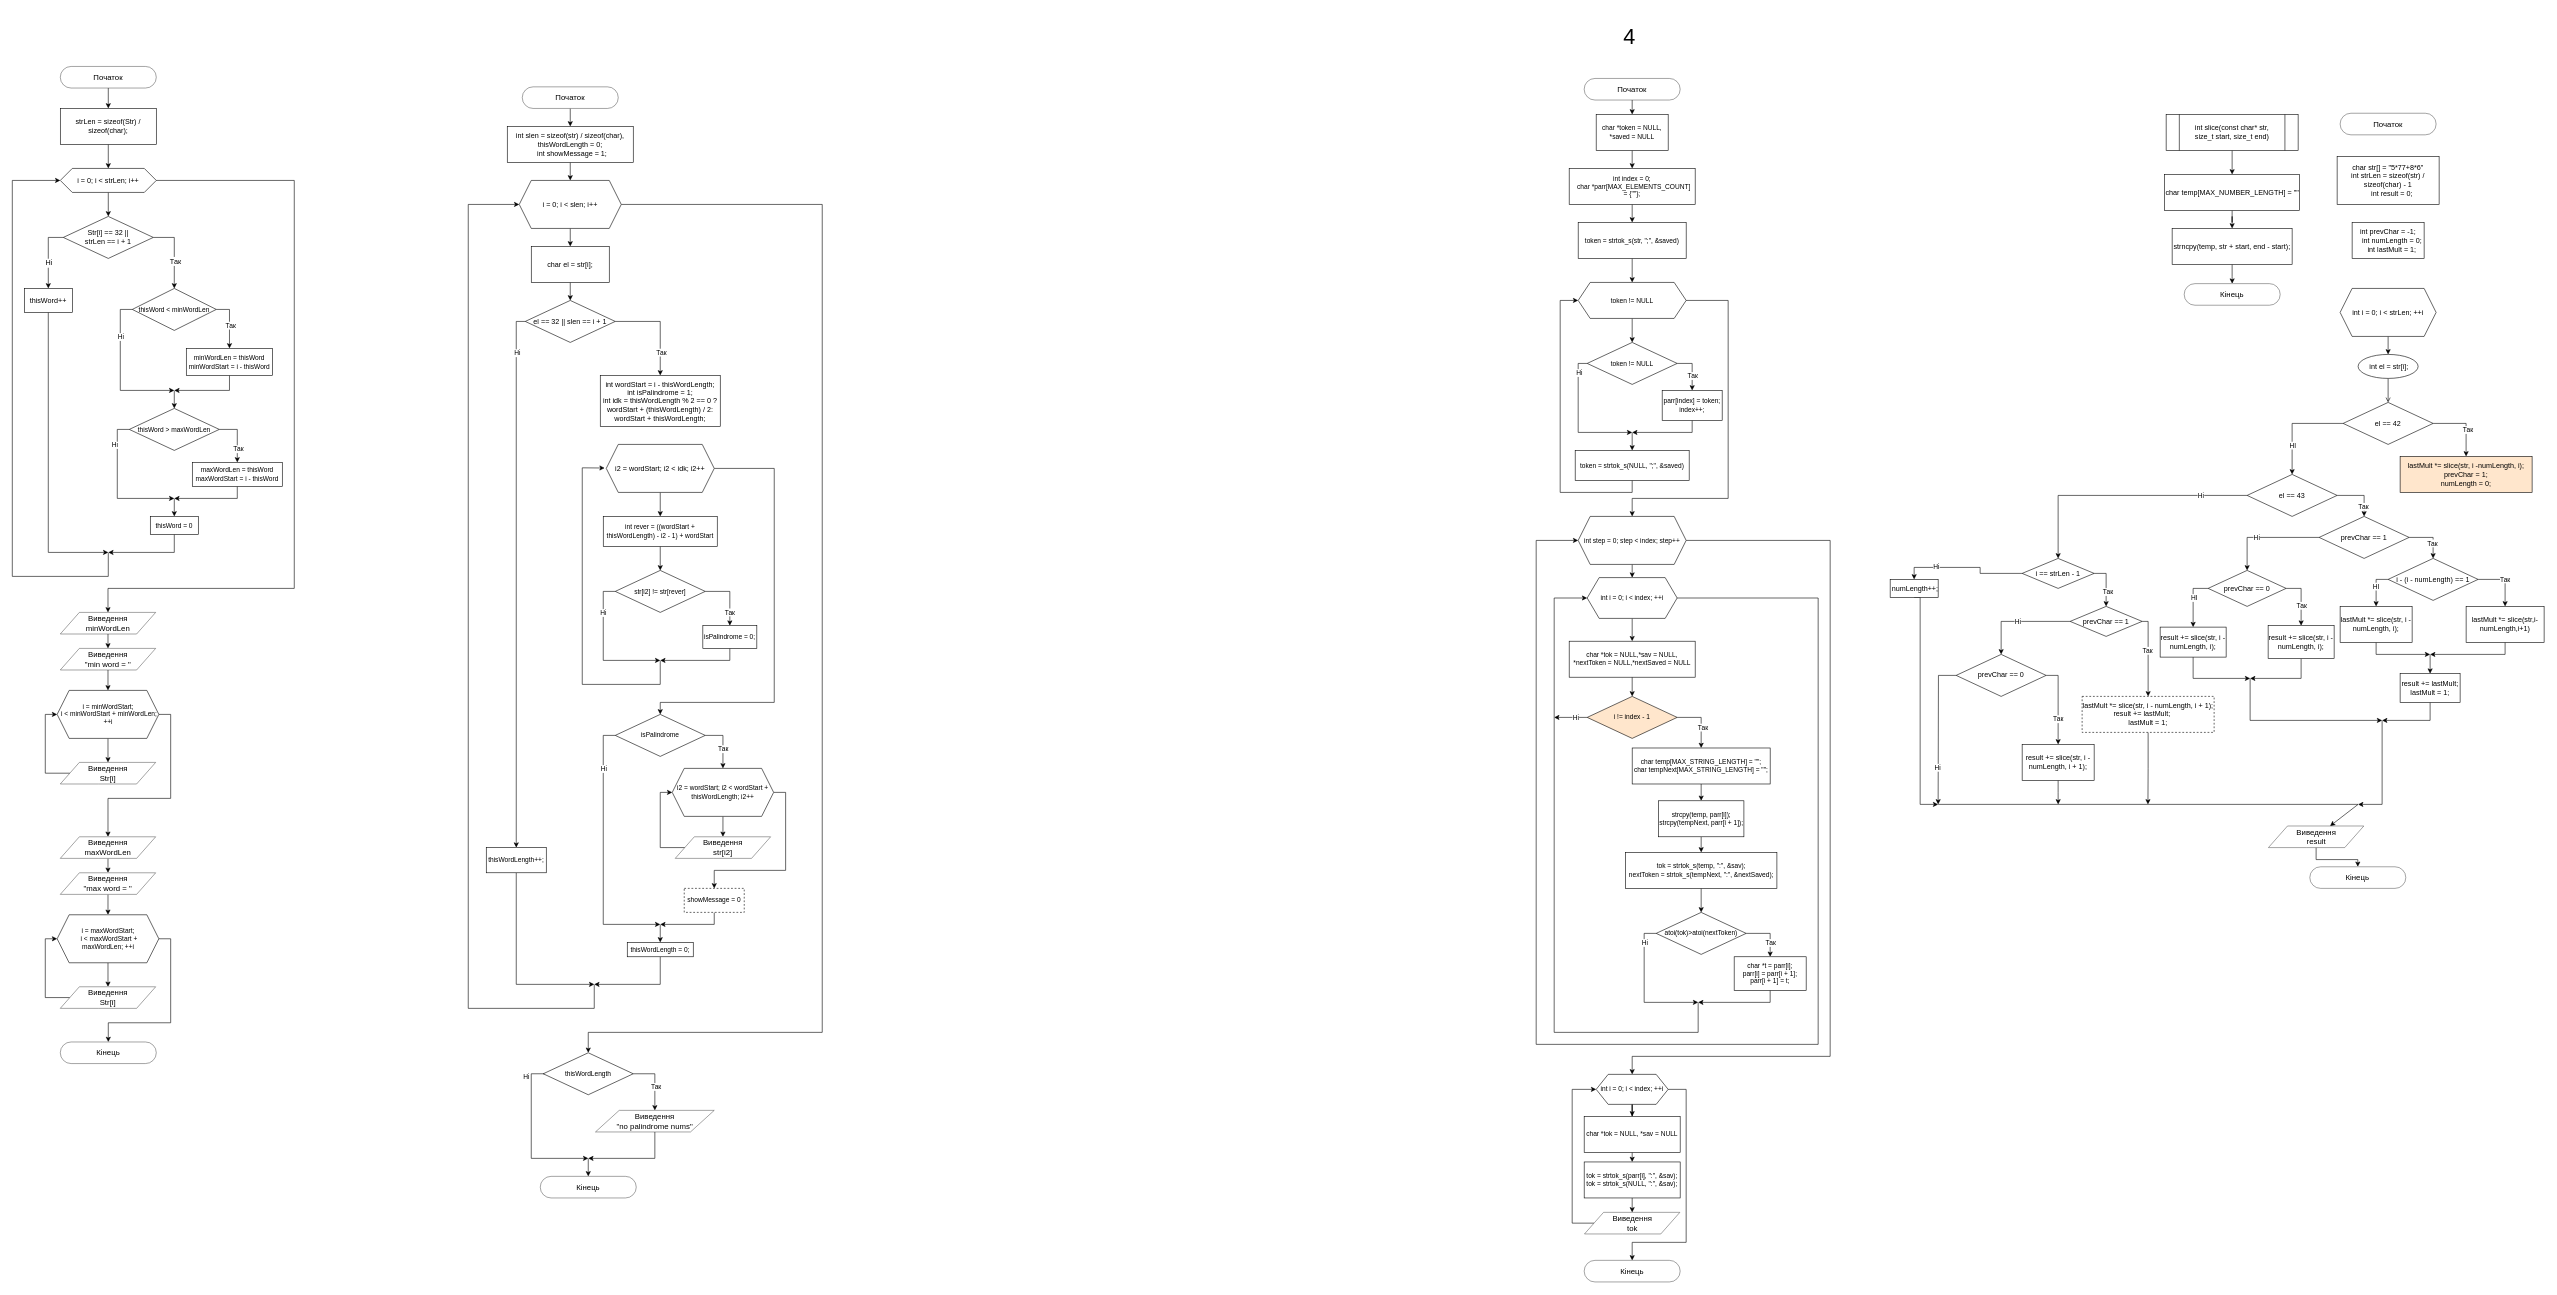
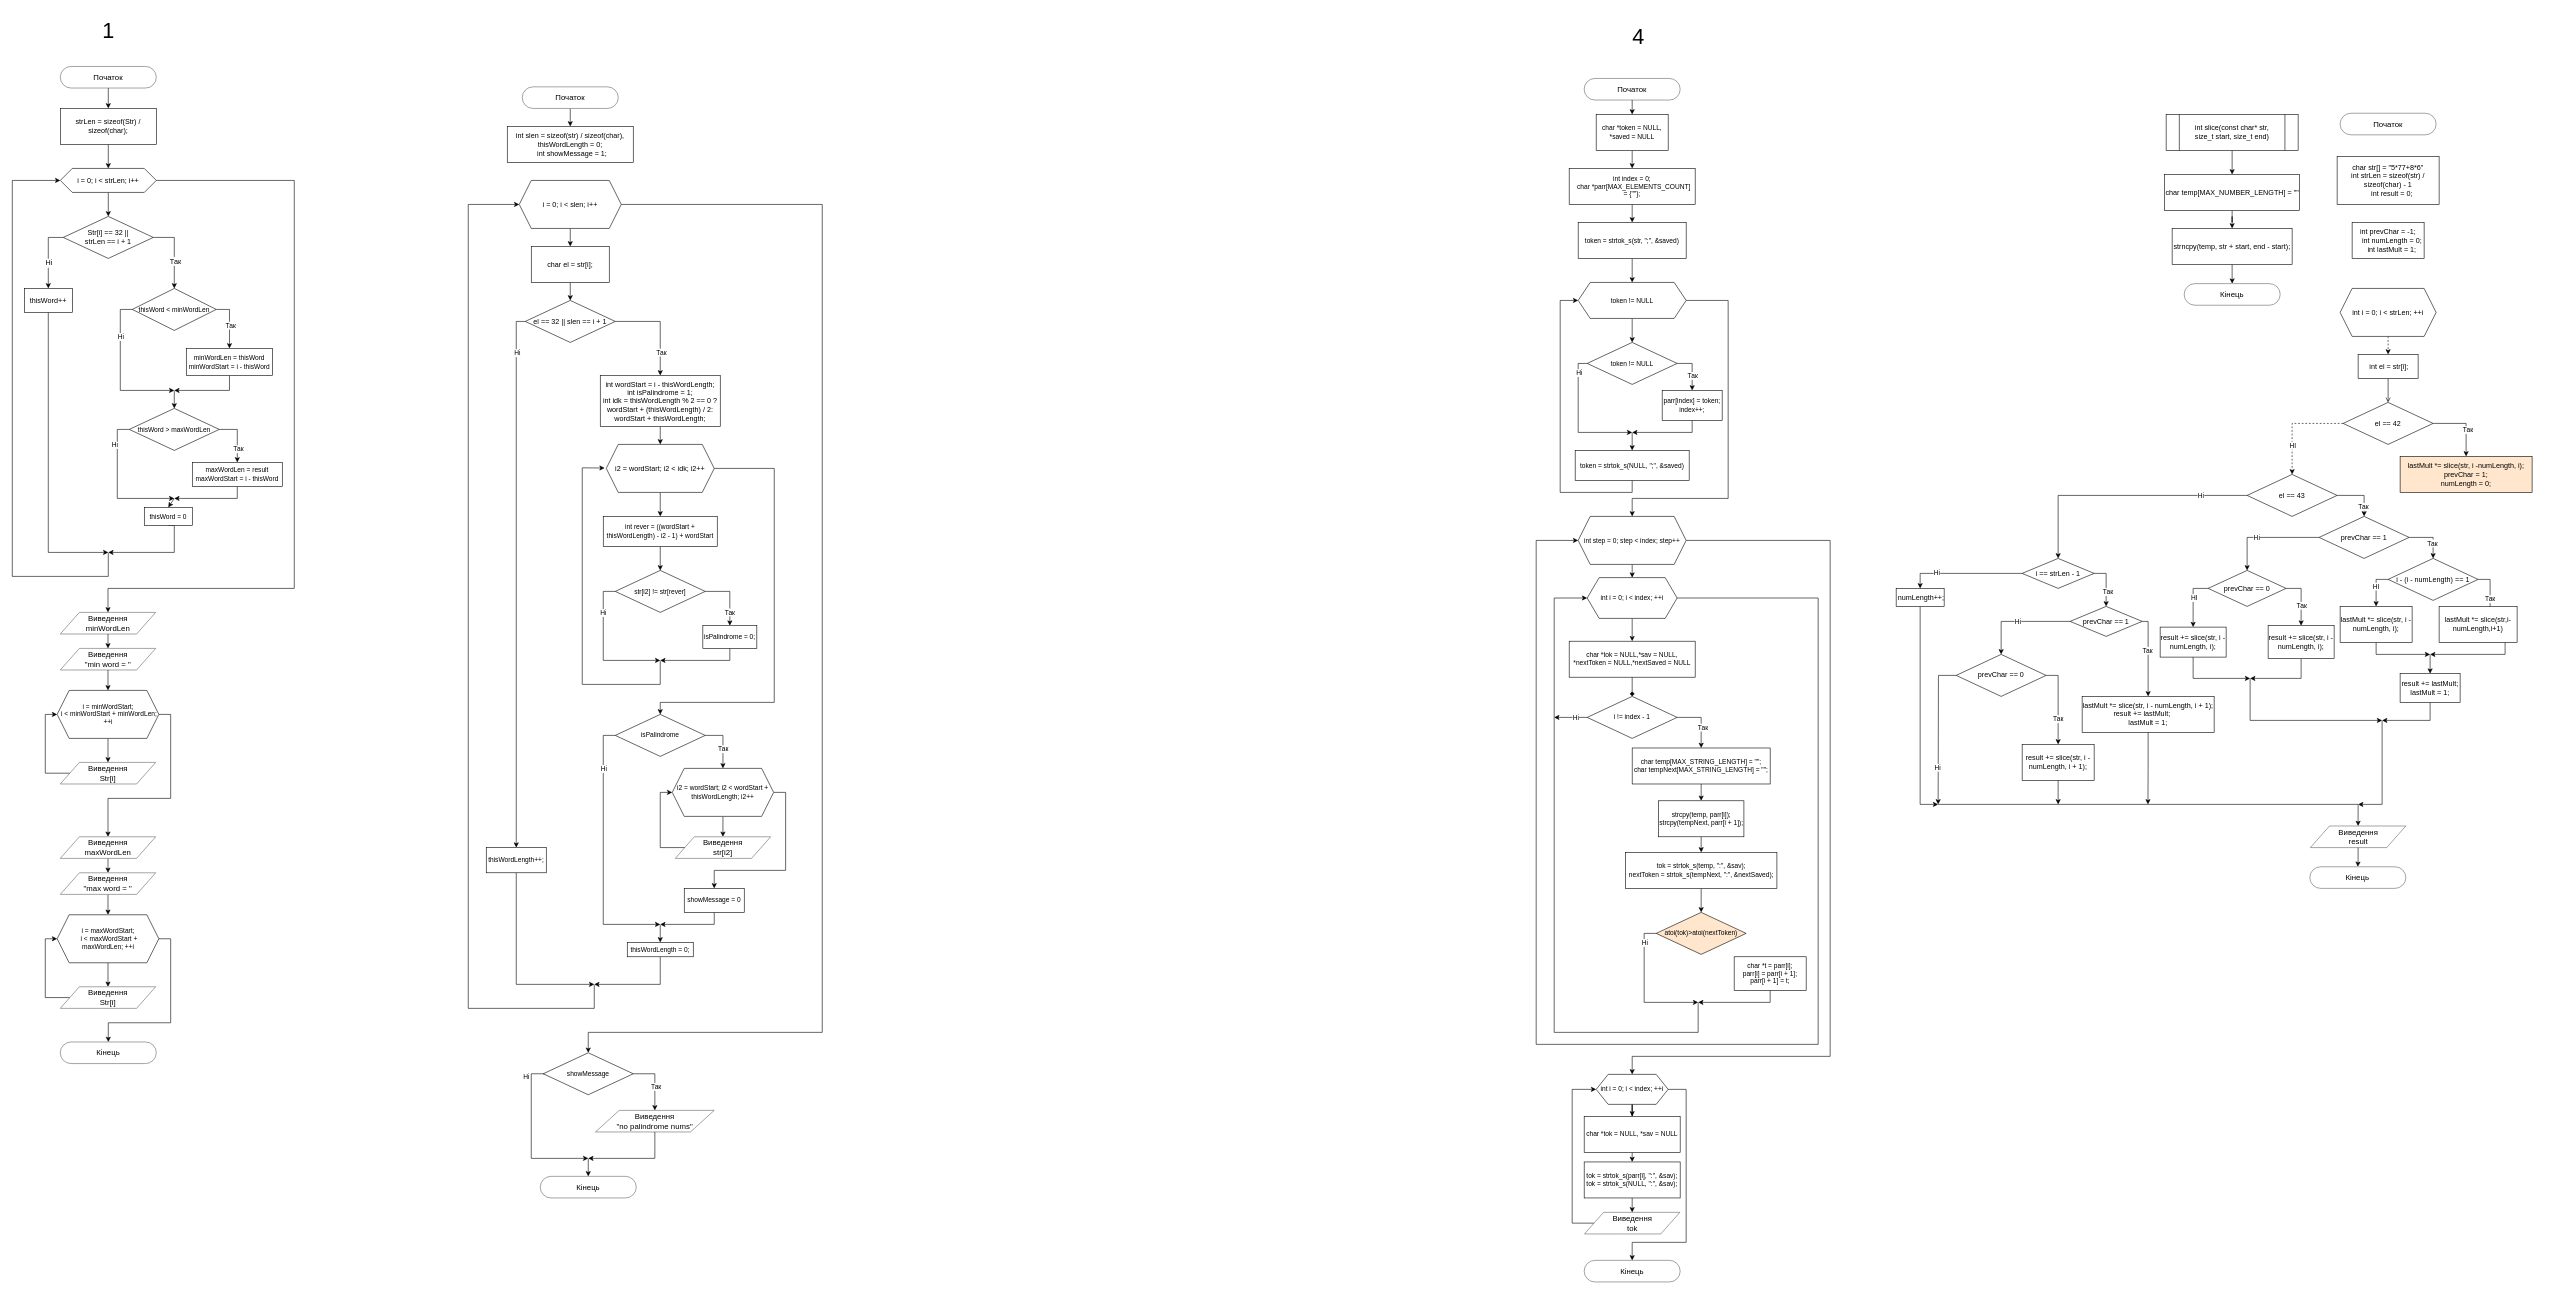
+ <mxCell id="4" value="&lt;font style=&quot;font-size: 36px;&quot;&gt;1&lt;/font&gt;" style="text;html=1;align=center;verticalAlign=middle;resizable=0;points=[];autosize=1;strokeColor=none;fillColor=none;" parent="1" vertex="1"><mxGeometry x="160" y="20" width="40" height="60" as="geometry" /></mxCell>
- <mxCell id="114" value="&lt;font style=&quot;font-size: 36px;&quot;&gt;4&lt;/font&gt;" style="text;html=1;align=center;verticalAlign=middle;resizable=0;points=[];autosize=1;strokeColor=none;fillColor=none;" parent="1" vertex="1"><mxGeometry x="2695" y="30" width="40" height="60" as="geometry" /></mxCell>
+ <mxCell id="114" value="&lt;font style=&quot;font-size: 36px;&quot;&gt;4&lt;/font&gt;" style="text;html=1;align=center;verticalAlign=middle;resizable=0;points=[];autosize=1;strokeColor=none;fillColor=none;" parent="1" vertex="1"><mxGeometry x="2710" y="30" width="40" height="60" as="geometry" /></mxCell>
- <mxCell id="57" style="edgeStyle=orthogonalEdgeStyle;rounded=0;orthogonalLoop=1;jettySize=auto;html=1;exitX=0.5;exitY=1;exitDx=0;exitDy=0;entryX=0.5;entryY=0;entryDx=0;entryDy=0;" parent="1" source="58" target="61" edge="1"><mxGeometry relative="1" as="geometry" /></mxCell>
- <mxCell id="180" style="edgeStyle=orthogonalEdgeStyle;rounded=0;orthogonalLoop=1;jettySize=auto;html=1;exitX=0.5;exitY=1;exitDx=0;exitDy=0;entryX=0.5;entryY=0;entryDx=0;entryDy=0;" parent="1" source="181" target="183" edge="1"><mxGeometry relative="1" as="geometry" /></mxCell>
+ <mxCell id="180" style="edgeStyle=orthogonalEdgeStyle;rounded=0;orthogonalLoop=1;jettySize=auto;html=1;exitX=0.5;exitY=1;exitDx=0;exitDy=0;entryX=0.5;entryY=0;entryDx=0;entryDy=0;dashed=1;" parent="1" source="181" target="183" edge="1"><mxGeometry relative="1" as="geometry" /></mxCell>
- <mxCell id="183" value="&amp;nbsp;int el = str[i];" style="ellipse;whiteSpace=wrap;html=1;" parent="1" vertex="1"><mxGeometry x="3930" y="590" width="100" height="40" as="geometry" /></mxCell>
+ <mxCell id="183" value="&amp;nbsp;int el = str[i];" style="rounded=0;whiteSpace=wrap;html=1;" parent="1" vertex="1"><mxGeometry x="3930" y="590" width="100" height="40" as="geometry" /></mxCell>
- <mxCell id="186" style="edgeStyle=orthogonalEdgeStyle;rounded=0;orthogonalLoop=1;jettySize=auto;html=1;exitX=0;exitY=0.5;exitDx=0;exitDy=0;" parent="1" source="188" target="194" edge="1"><mxGeometry relative="1" as="geometry"><mxPoint x="3870" y="800" as="targetPoint" /></mxGeometry></mxCell>
+ <mxCell id="186" style="edgeStyle=orthogonalEdgeStyle;rounded=0;orthogonalLoop=1;jettySize=auto;html=1;exitX=0;exitY=0.5;exitDx=0;exitDy=0;dashed=1;" parent="1" source="188" target="194" edge="1"><mxGeometry relative="1" as="geometry"><mxPoint x="3870" y="800" as="targetPoint" /></mxGeometry></mxCell>
+ <mxCell id="69" style="edgeStyle=orthogonalEdgeStyle;rounded=0;orthogonalLoop=1;jettySize=auto;html=1;exitX=0.5;exitY=1;exitDx=0;exitDy=0;entryX=0.5;entryY=0;entryDx=0;entryDy=0;" parent="1" source="70" target="73" edge="1"><mxGeometry relative="1" as="geometry" /></mxCell>
- <mxCell id="31" value="&lt;div&gt;maxWordLen = thisWord&lt;/div&gt;&lt;div&gt;&lt;span style=&quot;background-color: initial;&quot;&gt;maxWordStart = i - thisWord&lt;/span&gt;&lt;/div&gt;" style="rounded=0;whiteSpace=wrap;html=1;fontSize=11;" parent="1" vertex="1"><mxGeometry x="320" y="770" width="150" height="40" as="geometry" /></mxCell>
+ <mxCell id="31" value="&lt;div&gt;maxWordLen = result&lt;/div&gt;&lt;div&gt;&lt;span style=&quot;background-color: initial;&quot;&gt;maxWordStart = i - thisWord&lt;/span&gt;&lt;/div&gt;" style="rounded=0;whiteSpace=wrap;html=1;fontSize=11;" parent="1" vertex="1"><mxGeometry x="320" y="770" width="150" height="40" as="geometry" /></mxCell>
- <mxCell id="33" value="thisWord = 0" style="rounded=0;whiteSpace=wrap;html=1;fontSize=11;" parent="1" vertex="1"><mxGeometry x="250" y="860" width="80" height="30" as="geometry" /></mxCell>
+ <mxCell id="33" value="thisWord = 0" style="rounded=0;whiteSpace=wrap;html=1;fontSize=11;" parent="1" vertex="1"><mxGeometry x="240" y="845" width="80" height="30" as="geometry" /></mxCell>
- <mxCell id="228" value="&amp;nbsp;numLength++;" style="rounded=0;whiteSpace=wrap;html=1;" parent="1" vertex="1"><mxGeometry x="3150" y="965" width="80" height="30" as="geometry" /></mxCell>
+ <mxCell id="228" value="&amp;nbsp;numLength++;" style="rounded=0;whiteSpace=wrap;html=1;" parent="1" vertex="1"><mxGeometry x="3160" y="980" width="80" height="30" as="geometry" /></mxCell>
- <mxCell id="205" value="lastMult *= slice(str,i-numLength,i+1)" style="rounded=0;whiteSpace=wrap;html=1;gradientColor=none;" parent="1" vertex="1"><mxGeometry x="4110" y="1010" width="130" height="60" as="geometry" /></mxCell>
+ <mxCell id="205" value="lastMult *= slice(str,i-numLength,i+1)" style="rounded=0;whiteSpace=wrap;html=1;gradientColor=none;" parent="1" vertex="1"><mxGeometry x="4065" y="1010" width="130" height="60" as="geometry" /></mxCell>
- <mxCell id="140" style="edgeStyle=orthogonalEdgeStyle;rounded=0;orthogonalLoop=1;jettySize=auto;html=1;exitX=0.5;exitY=1;exitDx=0;exitDy=0;entryX=0.5;entryY=0;entryDx=0;entryDy=0;fontSize=11;" parent="1" source="141" target="146" edge="1"><mxGeometry relative="1" as="geometry" /></mxCell>
+ <mxCell id="140" style="edgeStyle=orthogonalEdgeStyle;rounded=0;orthogonalLoop=1;jettySize=auto;html=1;exitX=0.5;exitY=1;exitDx=0;exitDy=0;entryX=0.5;entryY=0;entryDx=0;entryDy=0;fontSize=11;endArrow=diamond;" parent="1" source="141" target="146" edge="1"><mxGeometry relative="1" as="geometry" /></mxCell>
- <mxCell id="235" value="&lt;div&gt;lastMult *= slice(str, i - numLength, i + 1);&lt;/div&gt;&lt;div&gt;&lt;span style=&quot;background-color: initial;&quot;&gt;result += lastMult;&lt;/span&gt;&lt;span style=&quot;background-color: initial;&quot;&gt;&amp;nbsp; &amp;nbsp; &amp;nbsp;&amp;nbsp;&lt;/span&gt;&lt;/div&gt;&lt;div&gt;lastMult = 1;&lt;/div&gt;" style="rounded=0;whiteSpace=wrap;html=1;dashed=1;" parent="1" vertex="1"><mxGeometry x="3470" y="1160" width="220" height="60" as="geometry" /></mxCell>
+ <mxCell id="235" value="&lt;div&gt;lastMult *= slice(str, i - numLength, i + 1);&lt;/div&gt;&lt;div&gt;&lt;span style=&quot;background-color: initial;&quot;&gt;result += lastMult;&lt;/span&gt;&lt;span style=&quot;background-color: initial;&quot;&gt;&amp;nbsp; &amp;nbsp; &amp;nbsp;&amp;nbsp;&lt;/span&gt;&lt;/div&gt;&lt;div&gt;lastMult = 1;&lt;/div&gt;" style="rounded=0;whiteSpace=wrap;html=1;" parent="1" vertex="1"><mxGeometry x="3470" y="1160" width="220" height="60" as="geometry" /></mxCell>
- <mxCell id="146" value="i != index - 1" style="rhombus;whiteSpace=wrap;html=1;fontSize=11;fillColor=#ffe6cc;" parent="1" vertex="1"><mxGeometry x="2645" y="1160" width="150" height="70" as="geometry" /></mxCell>
+ <mxCell id="146" value="i != index - 1" style="rhombus;whiteSpace=wrap;html=1;fontSize=11;" parent="1" vertex="1"><mxGeometry x="2645" y="1160" width="150" height="70" as="geometry" /></mxCell>
- <mxCell id="245" value="&lt;div&gt;Виведення&lt;/div&gt;&lt;div&gt;result&lt;/div&gt;" style="html=1;whiteSpace=wrap;shape=parallelogram;perimeter=parallelogramPerimeter;anchorPointDirection=0;fontSize=13;spacing=5;strokeOpacity=100;rounded=1;absoluteArcSize=1;arcSize=0;strokeWidth=0.6;" vertex="1" parent="1"><mxGeometry x="3780.5" y="1376" width="159" height="36" as="geometry" /></mxCell>
+ <mxCell id="245" value="&lt;div&gt;Виведення&lt;/div&gt;&lt;div&gt;result&lt;/div&gt;" style="html=1;whiteSpace=wrap;shape=parallelogram;perimeter=parallelogramPerimeter;anchorPointDirection=0;fontSize=13;spacing=5;strokeOpacity=100;rounded=1;absoluteArcSize=1;arcSize=0;strokeWidth=0.6;" vertex="1" parent="1"><mxGeometry x="3850.5" y="1376" width="159" height="36" as="geometry" /></mxCell>
- <mxCell id="95" value="showMessage = 0" style="rounded=0;whiteSpace=wrap;html=1;fontSize=11;dashed=1;" parent="1" vertex="1"><mxGeometry x="1140" y="1480" width="100" height="40" as="geometry" /></mxCell>
+ <mxCell id="95" value="showMessage = 0" style="rounded=0;whiteSpace=wrap;html=1;fontSize=11;" parent="1" vertex="1"><mxGeometry x="1140" y="1480" width="100" height="40" as="geometry" /></mxCell>
- <mxCell id="157" value="atoi(tok)&amp;gt;atoi(nextToken)" style="rhombus;whiteSpace=wrap;html=1;fontSize=11;" parent="1" vertex="1"><mxGeometry x="2760" y="1520" width="150" height="70" as="geometry" /></mxCell>
+ <mxCell id="157" value="atoi(tok)&amp;gt;atoi(nextToken)" style="rhombus;whiteSpace=wrap;html=1;fontSize=11;fillColor=#ffe6cc;" parent="1" vertex="1"><mxGeometry x="2760" y="1520" width="150" height="70" as="geometry" /></mxCell>
- <mxCell id="153" style="edgeStyle=orthogonalEdgeStyle;rounded=0;orthogonalLoop=1;jettySize=auto;html=1;exitX=1;exitY=0.5;exitDx=0;exitDy=0;fontSize=11;entryX=0.5;entryY=0;entryDx=0;entryDy=0;" parent="1" source="157" target="159" edge="1"><mxGeometry relative="1" as="geometry"><mxPoint x="2950" y="1620" as="targetPoint" /></mxGeometry></mxCell>
- <mxCell id="154" value="Так" style="edgeLabel;html=1;align=center;verticalAlign=middle;resizable=0;points=[];fontSize=11;" parent="153" vertex="1" connectable="0"><mxGeometry x="0.403" relative="1" as="geometry"><mxPoint as="offset" /></mxGeometry></mxCell>
- <mxCell id="106" value="thisWordLength" style="rhombus;whiteSpace=wrap;html=1;fontSize=11;" parent="1" vertex="1"><mxGeometry x="905" y="1754" width="150" height="70" as="geometry" /></mxCell>
+ <mxCell id="106" value="showMessage" style="rhombus;whiteSpace=wrap;html=1;fontSize=11;" parent="1" vertex="1"><mxGeometry x="905" y="1754" width="150" height="70" as="geometry" /></mxCell>
